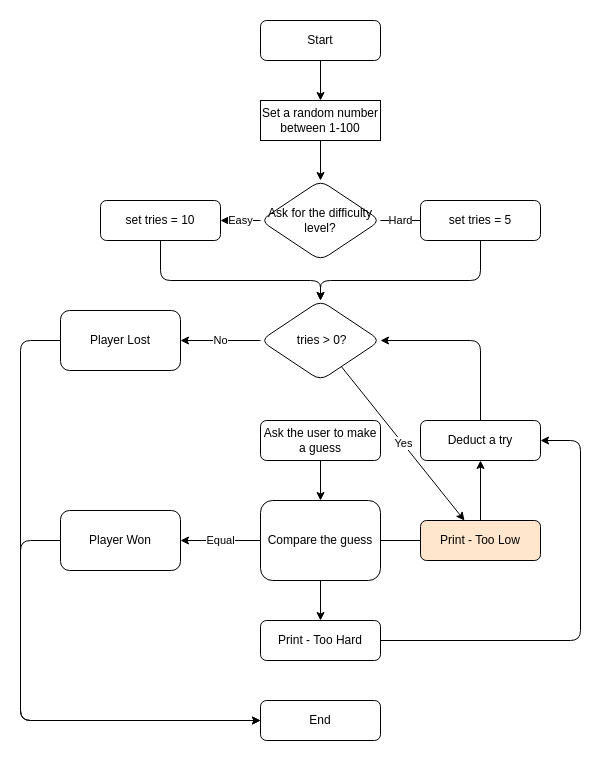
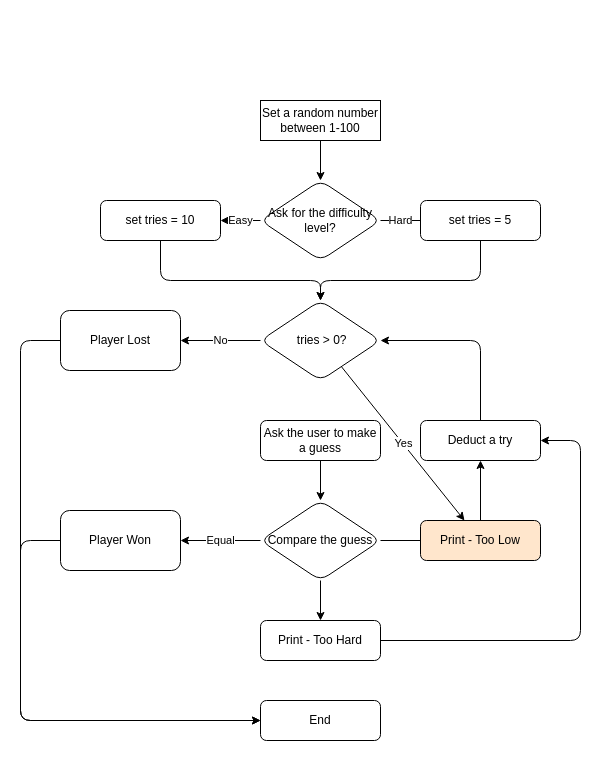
- <mxCell id="3" value="Start" style="rounded=1;whiteSpace=wrap;html=1;" vertex="1" parent="1"><mxGeometry x="260" y="20" width="120" height="40" as="geometry" /></mxCell>
- <mxCell id="2" value="" style="edgeStyle=none;html=1;" edge="1" parent="1" source="3" target="5"><mxGeometry relative="1" as="geometry" /></mxCell>
- <mxCell id="22" value="Compare the guess" style="whiteSpace=wrap;html=1;rounded=1;" vertex="1" parent="1"><mxGeometry x="260" y="500" width="120" height="80" as="geometry" /></mxCell>
+ <mxCell id="22" value="Compare the guess" style="rhombus;whiteSpace=wrap;html=1;rounded=1;" vertex="1" parent="1"><mxGeometry x="260" y="500" width="120" height="80" as="geometry" /></mxCell>
